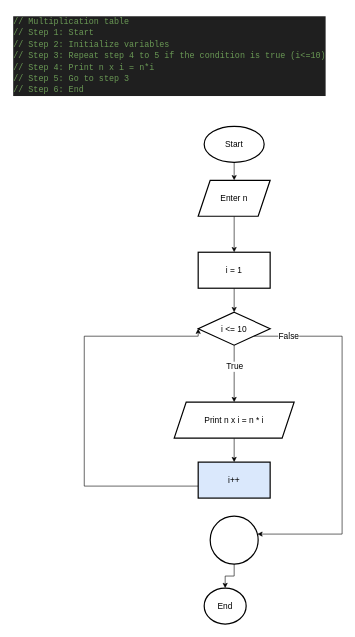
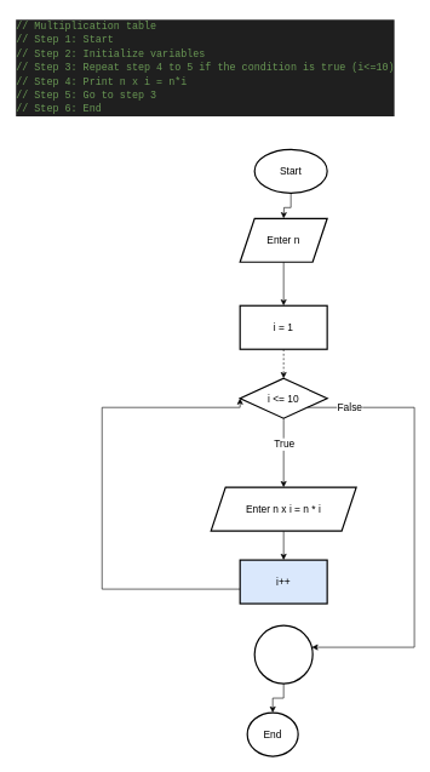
- <mxCell id="4" value="Start" style="strokeWidth=2;html=1;shape=mxgraph.flowchart.start_1;whiteSpace=wrap;fontSize=14;" vertex="1" parent="1"><mxGeometry x="340" y="210" width="100" height="60" as="geometry" /></mxCell>
+ <mxCell id="4" value="Start" style="strokeWidth=2;html=1;shape=mxgraph.flowchart.start_1;whiteSpace=wrap;fontSize=14;" vertex="1" parent="1"><mxGeometry x="350" y="205" width="100" height="60" as="geometry" /></mxCell>
- <mxCell id="8" value="" style="edgeStyle=orthogonalEdgeStyle;rounded=0;orthogonalLoop=1;jettySize=auto;html=1;fontSize=14;" edge="1" parent="1" source="9" target="14"><mxGeometry relative="1" as="geometry" /></mxCell>
+ <mxCell id="8" value="" style="edgeStyle=orthogonalEdgeStyle;rounded=0;orthogonalLoop=1;jettySize=auto;html=1;fontSize=14;dashed=1;" edge="1" parent="1" source="9" target="14"><mxGeometry relative="1" as="geometry" /></mxCell>
- <mxCell id="17" value="Print n x i = n * i" style="shape=parallelogram;perimeter=parallelogramPerimeter;whiteSpace=wrap;html=1;fixedSize=1;strokeWidth=2;fontSize=14;" vertex="1" parent="1"><mxGeometry x="290" y="670" width="200" height="60" as="geometry" /></mxCell>
+ <mxCell id="17" value="Enter n x i = n * i" style="shape=parallelogram;perimeter=parallelogramPerimeter;whiteSpace=wrap;html=1;fixedSize=1;strokeWidth=2;fontSize=14;" vertex="1" parent="1"><mxGeometry x="290" y="670" width="200" height="60" as="geometry" /></mxCell>
